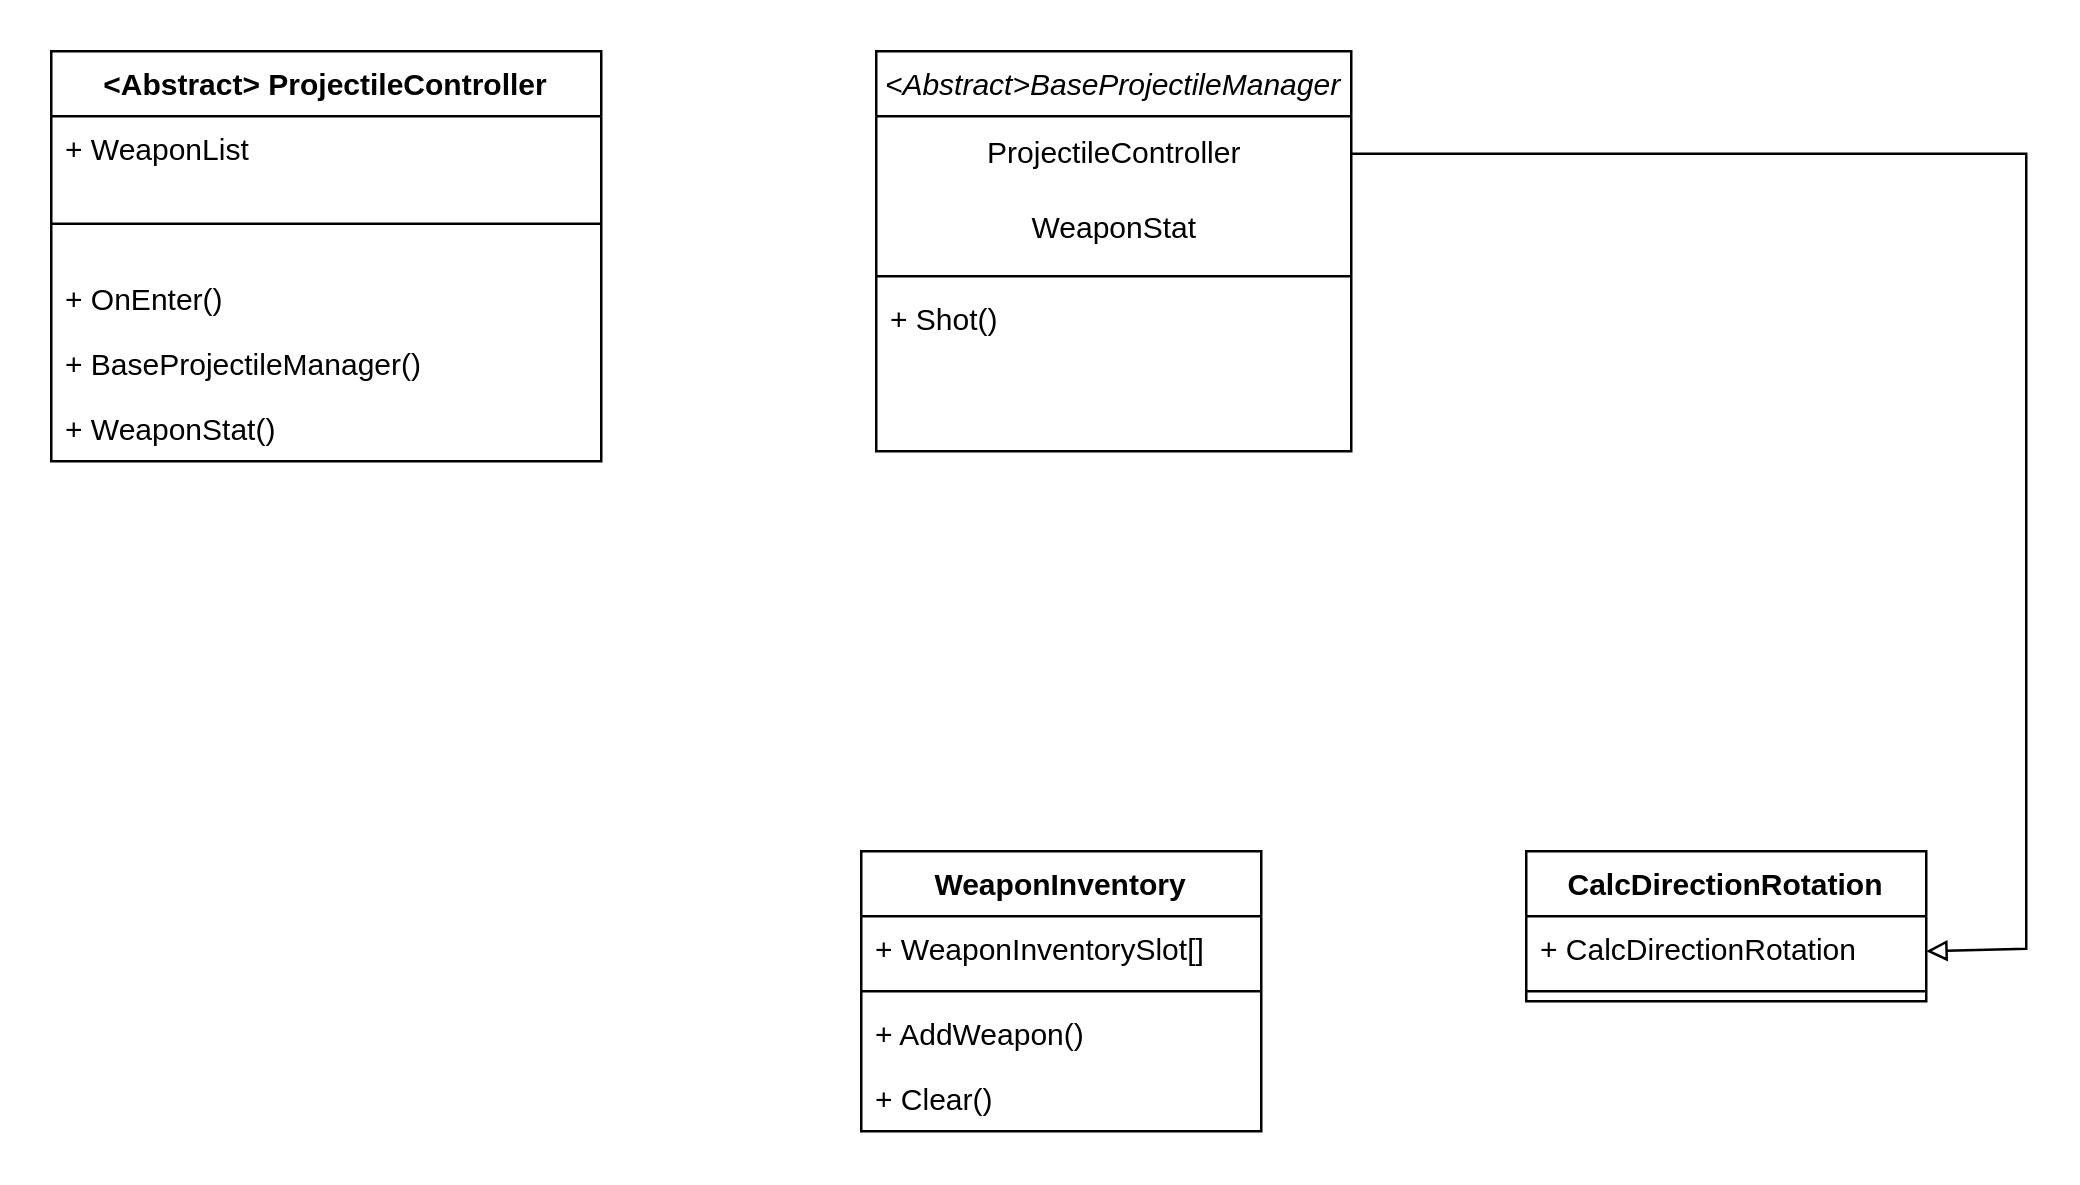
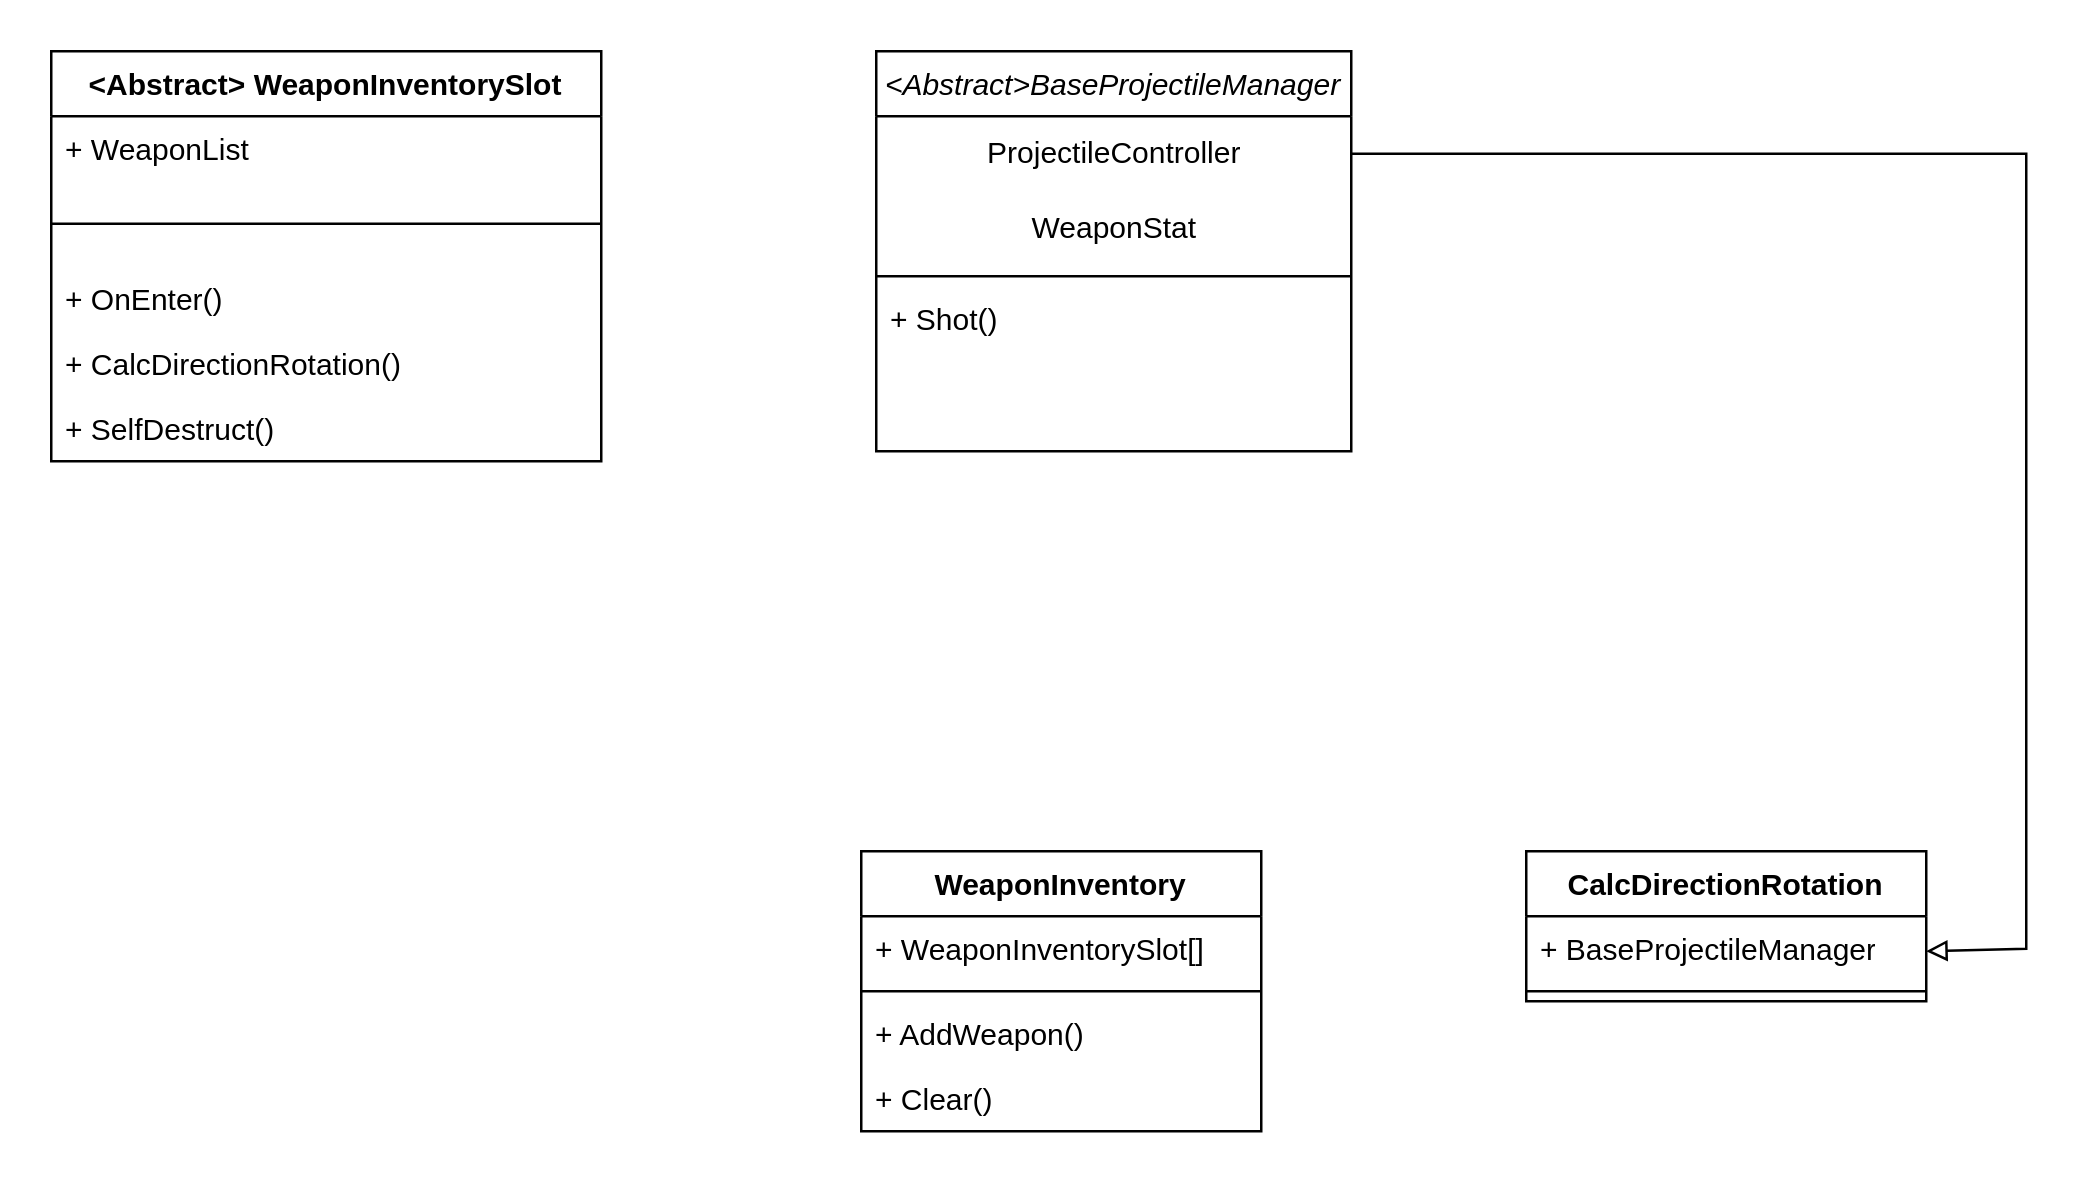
- <mxCell id="7" value="&amp;lt;Abstract&amp;gt; ProjectileController" style="swimlane;fontStyle=1;align=center;verticalAlign=top;childLayout=stackLayout;horizontal=1;startSize=26;horizontalStack=0;resizeParent=1;resizeParentMax=0;resizeLast=0;collapsible=1;marginBottom=0;whiteSpace=wrap;html=1;" parent="1" vertex="1"><mxGeometry x="20" y="20" width="220" height="164" as="geometry" /></mxCell>
+ <mxCell id="7" value="&amp;lt;Abstract&amp;gt; WeaponInventorySlot" style="swimlane;fontStyle=1;align=center;verticalAlign=top;childLayout=stackLayout;horizontal=1;startSize=26;horizontalStack=0;resizeParent=1;resizeParentMax=0;resizeLast=0;collapsible=1;marginBottom=0;whiteSpace=wrap;html=1;" parent="1" vertex="1"><mxGeometry x="20" y="20" width="220" height="164" as="geometry" /></mxCell>
- <mxCell id="11" value="+&amp;nbsp;BaseProjectileManager()" style="text;strokeColor=none;fillColor=none;align=left;verticalAlign=top;spacingLeft=4;spacingRight=4;overflow=hidden;rotatable=0;points=[[0,0.5],[1,0.5]];portConstraint=eastwest;whiteSpace=wrap;html=1;" parent="7" vertex="1"><mxGeometry y="112" width="220" height="26" as="geometry" /></mxCell>
+ <mxCell id="11" value="+&amp;nbsp;CalcDirectionRotation()" style="text;strokeColor=none;fillColor=none;align=left;verticalAlign=top;spacingLeft=4;spacingRight=4;overflow=hidden;rotatable=0;points=[[0,0.5],[1,0.5]];portConstraint=eastwest;whiteSpace=wrap;html=1;" parent="7" vertex="1"><mxGeometry y="112" width="220" height="26" as="geometry" /></mxCell>
- <mxCell id="12" value="+ WeaponStat()" style="text;strokeColor=none;fillColor=none;align=left;verticalAlign=top;spacingLeft=4;spacingRight=4;overflow=hidden;rotatable=0;points=[[0,0.5],[1,0.5]];portConstraint=eastwest;whiteSpace=wrap;html=1;" parent="7" vertex="1"><mxGeometry y="138" width="220" height="26" as="geometry" /></mxCell>
+ <mxCell id="12" value="+ SelfDestruct()" style="text;strokeColor=none;fillColor=none;align=left;verticalAlign=top;spacingLeft=4;spacingRight=4;overflow=hidden;rotatable=0;points=[[0,0.5],[1,0.5]];portConstraint=eastwest;whiteSpace=wrap;html=1;" parent="7" vertex="1"><mxGeometry y="138" width="220" height="26" as="geometry" /></mxCell>
- <mxCell id="19" value="+ CalcDirectionRotation" style="text;strokeColor=none;fillColor=none;align=left;verticalAlign=top;spacingLeft=4;spacingRight=4;overflow=hidden;rotatable=0;points=[[0,0.5],[1,0.5]];portConstraint=eastwest;whiteSpace=wrap;html=1;" parent="18" vertex="1"><mxGeometry y="26" width="160" height="26" as="geometry" /></mxCell>
+ <mxCell id="19" value="+ BaseProjectileManager" style="text;strokeColor=none;fillColor=none;align=left;verticalAlign=top;spacingLeft=4;spacingRight=4;overflow=hidden;rotatable=0;points=[[0,0.5],[1,0.5]];portConstraint=eastwest;whiteSpace=wrap;html=1;" parent="18" vertex="1"><mxGeometry y="26" width="160" height="26" as="geometry" /></mxCell>
